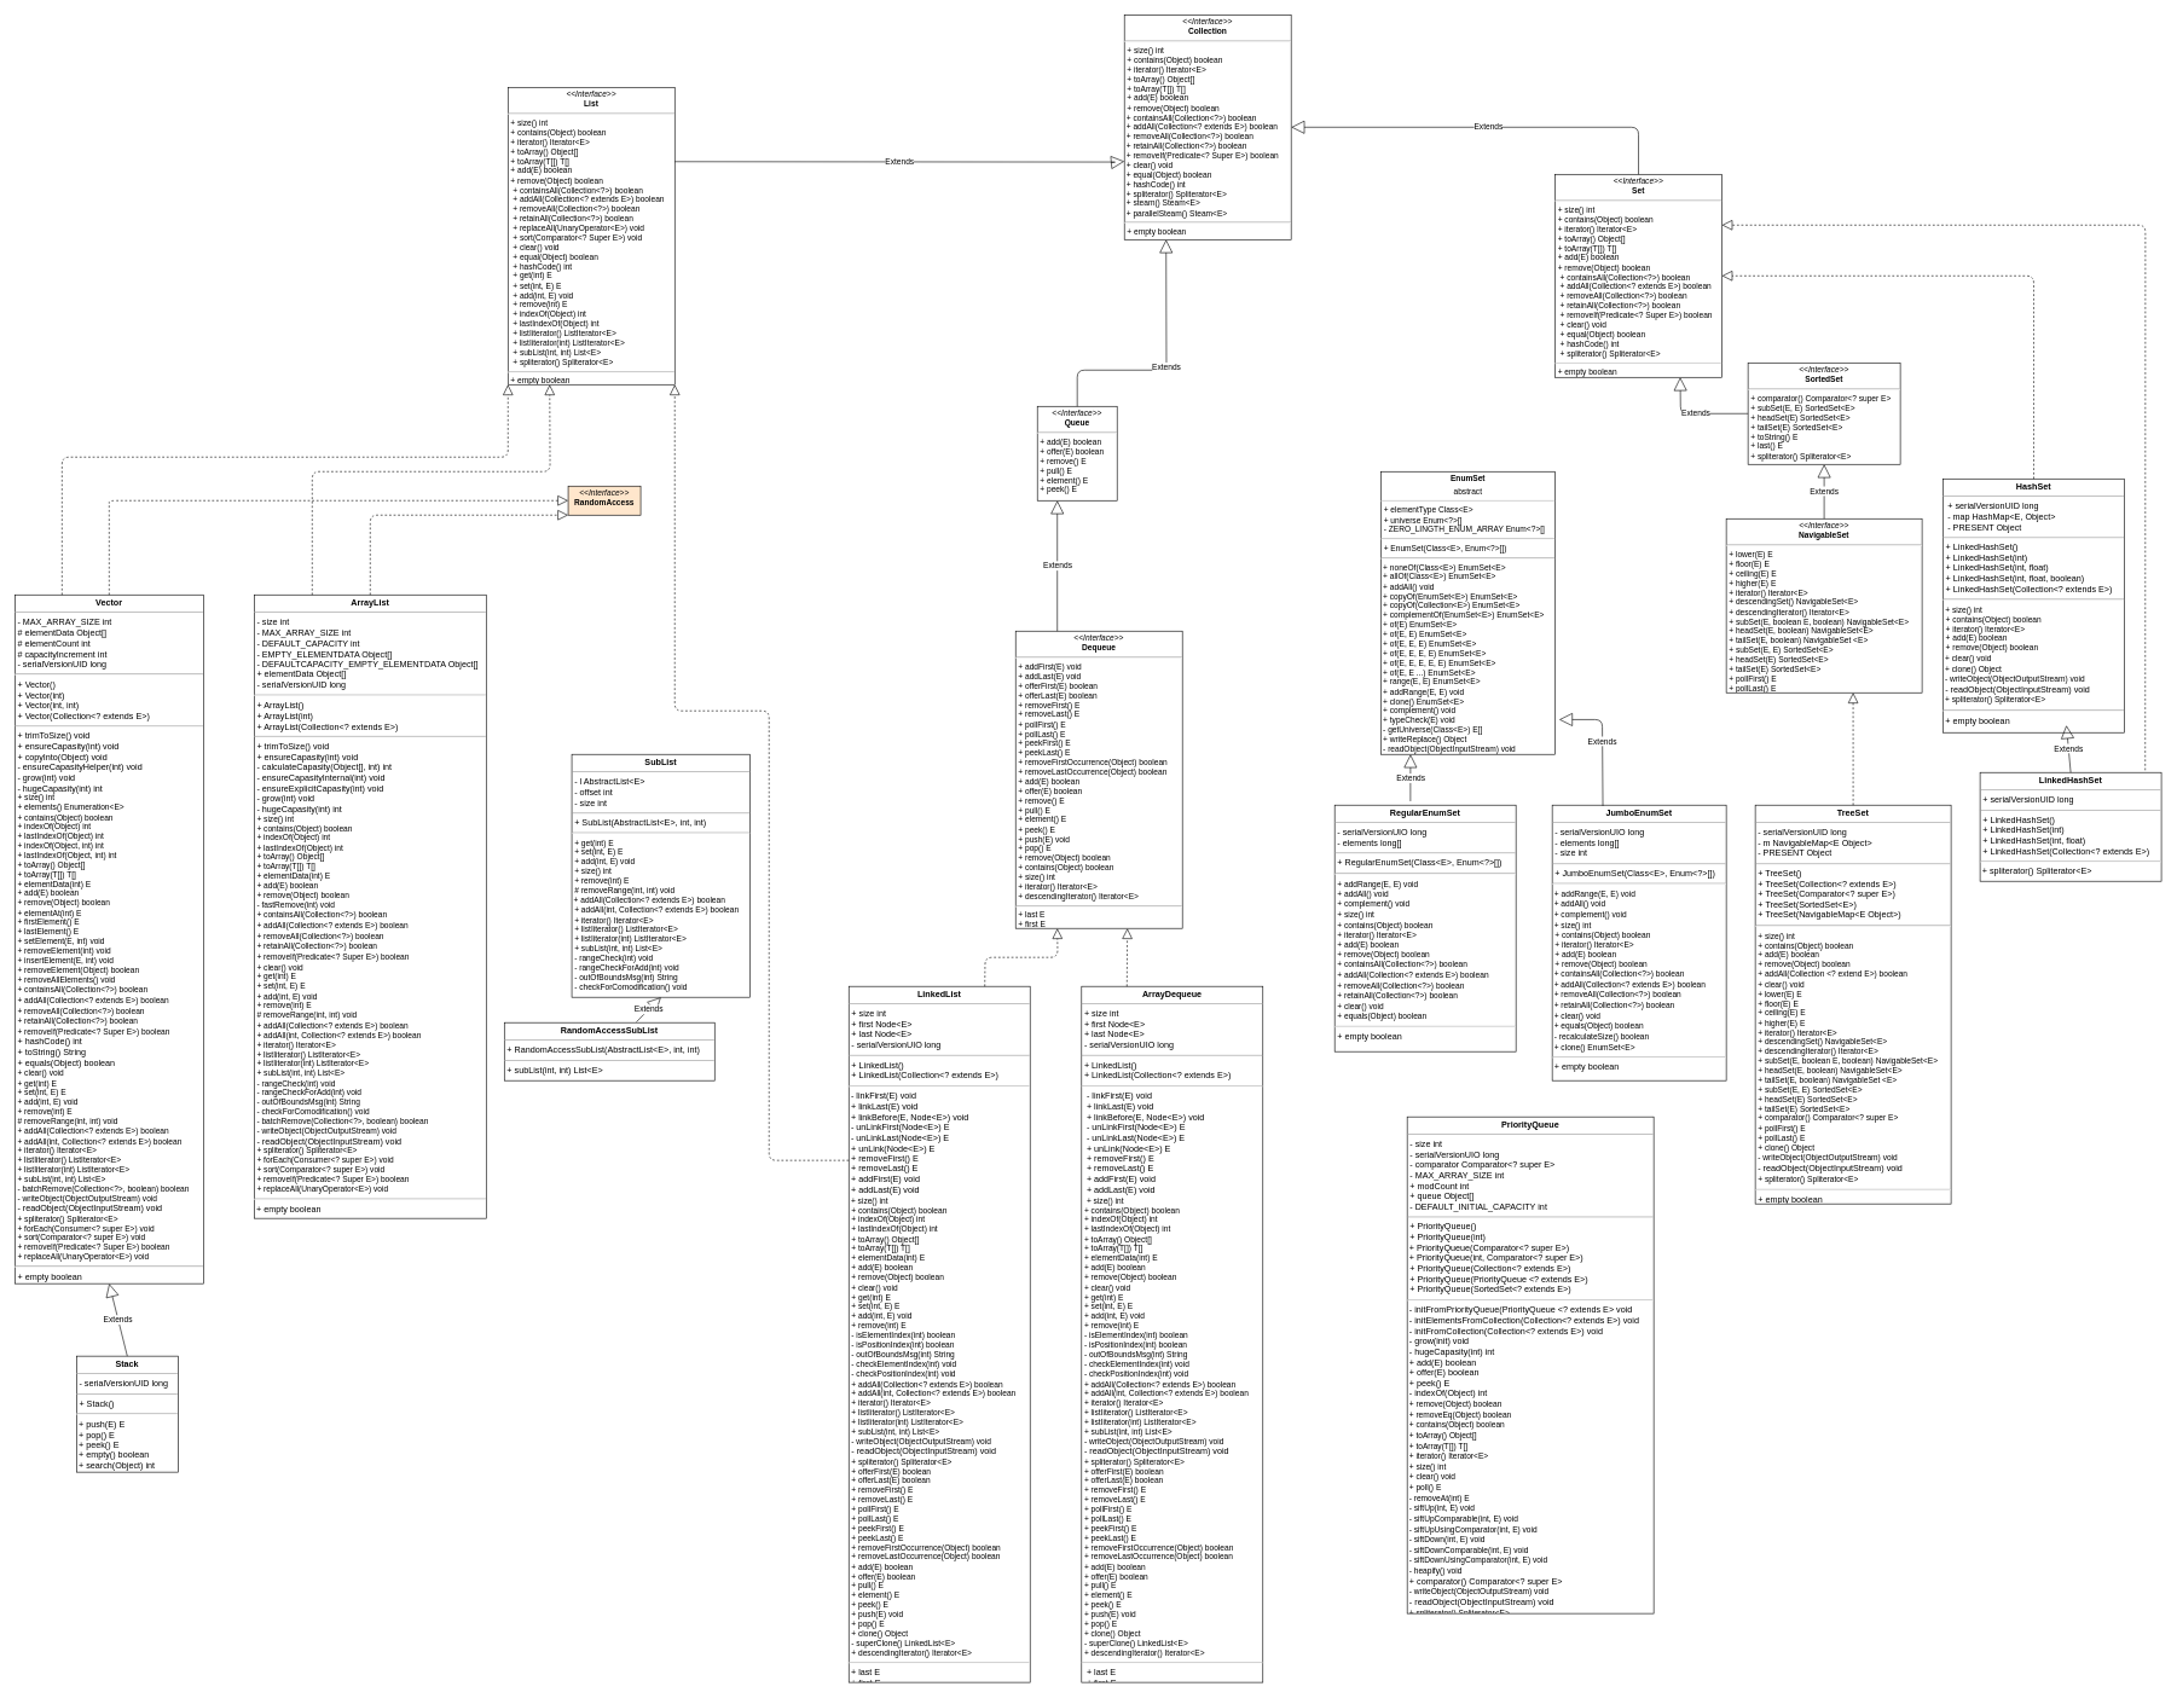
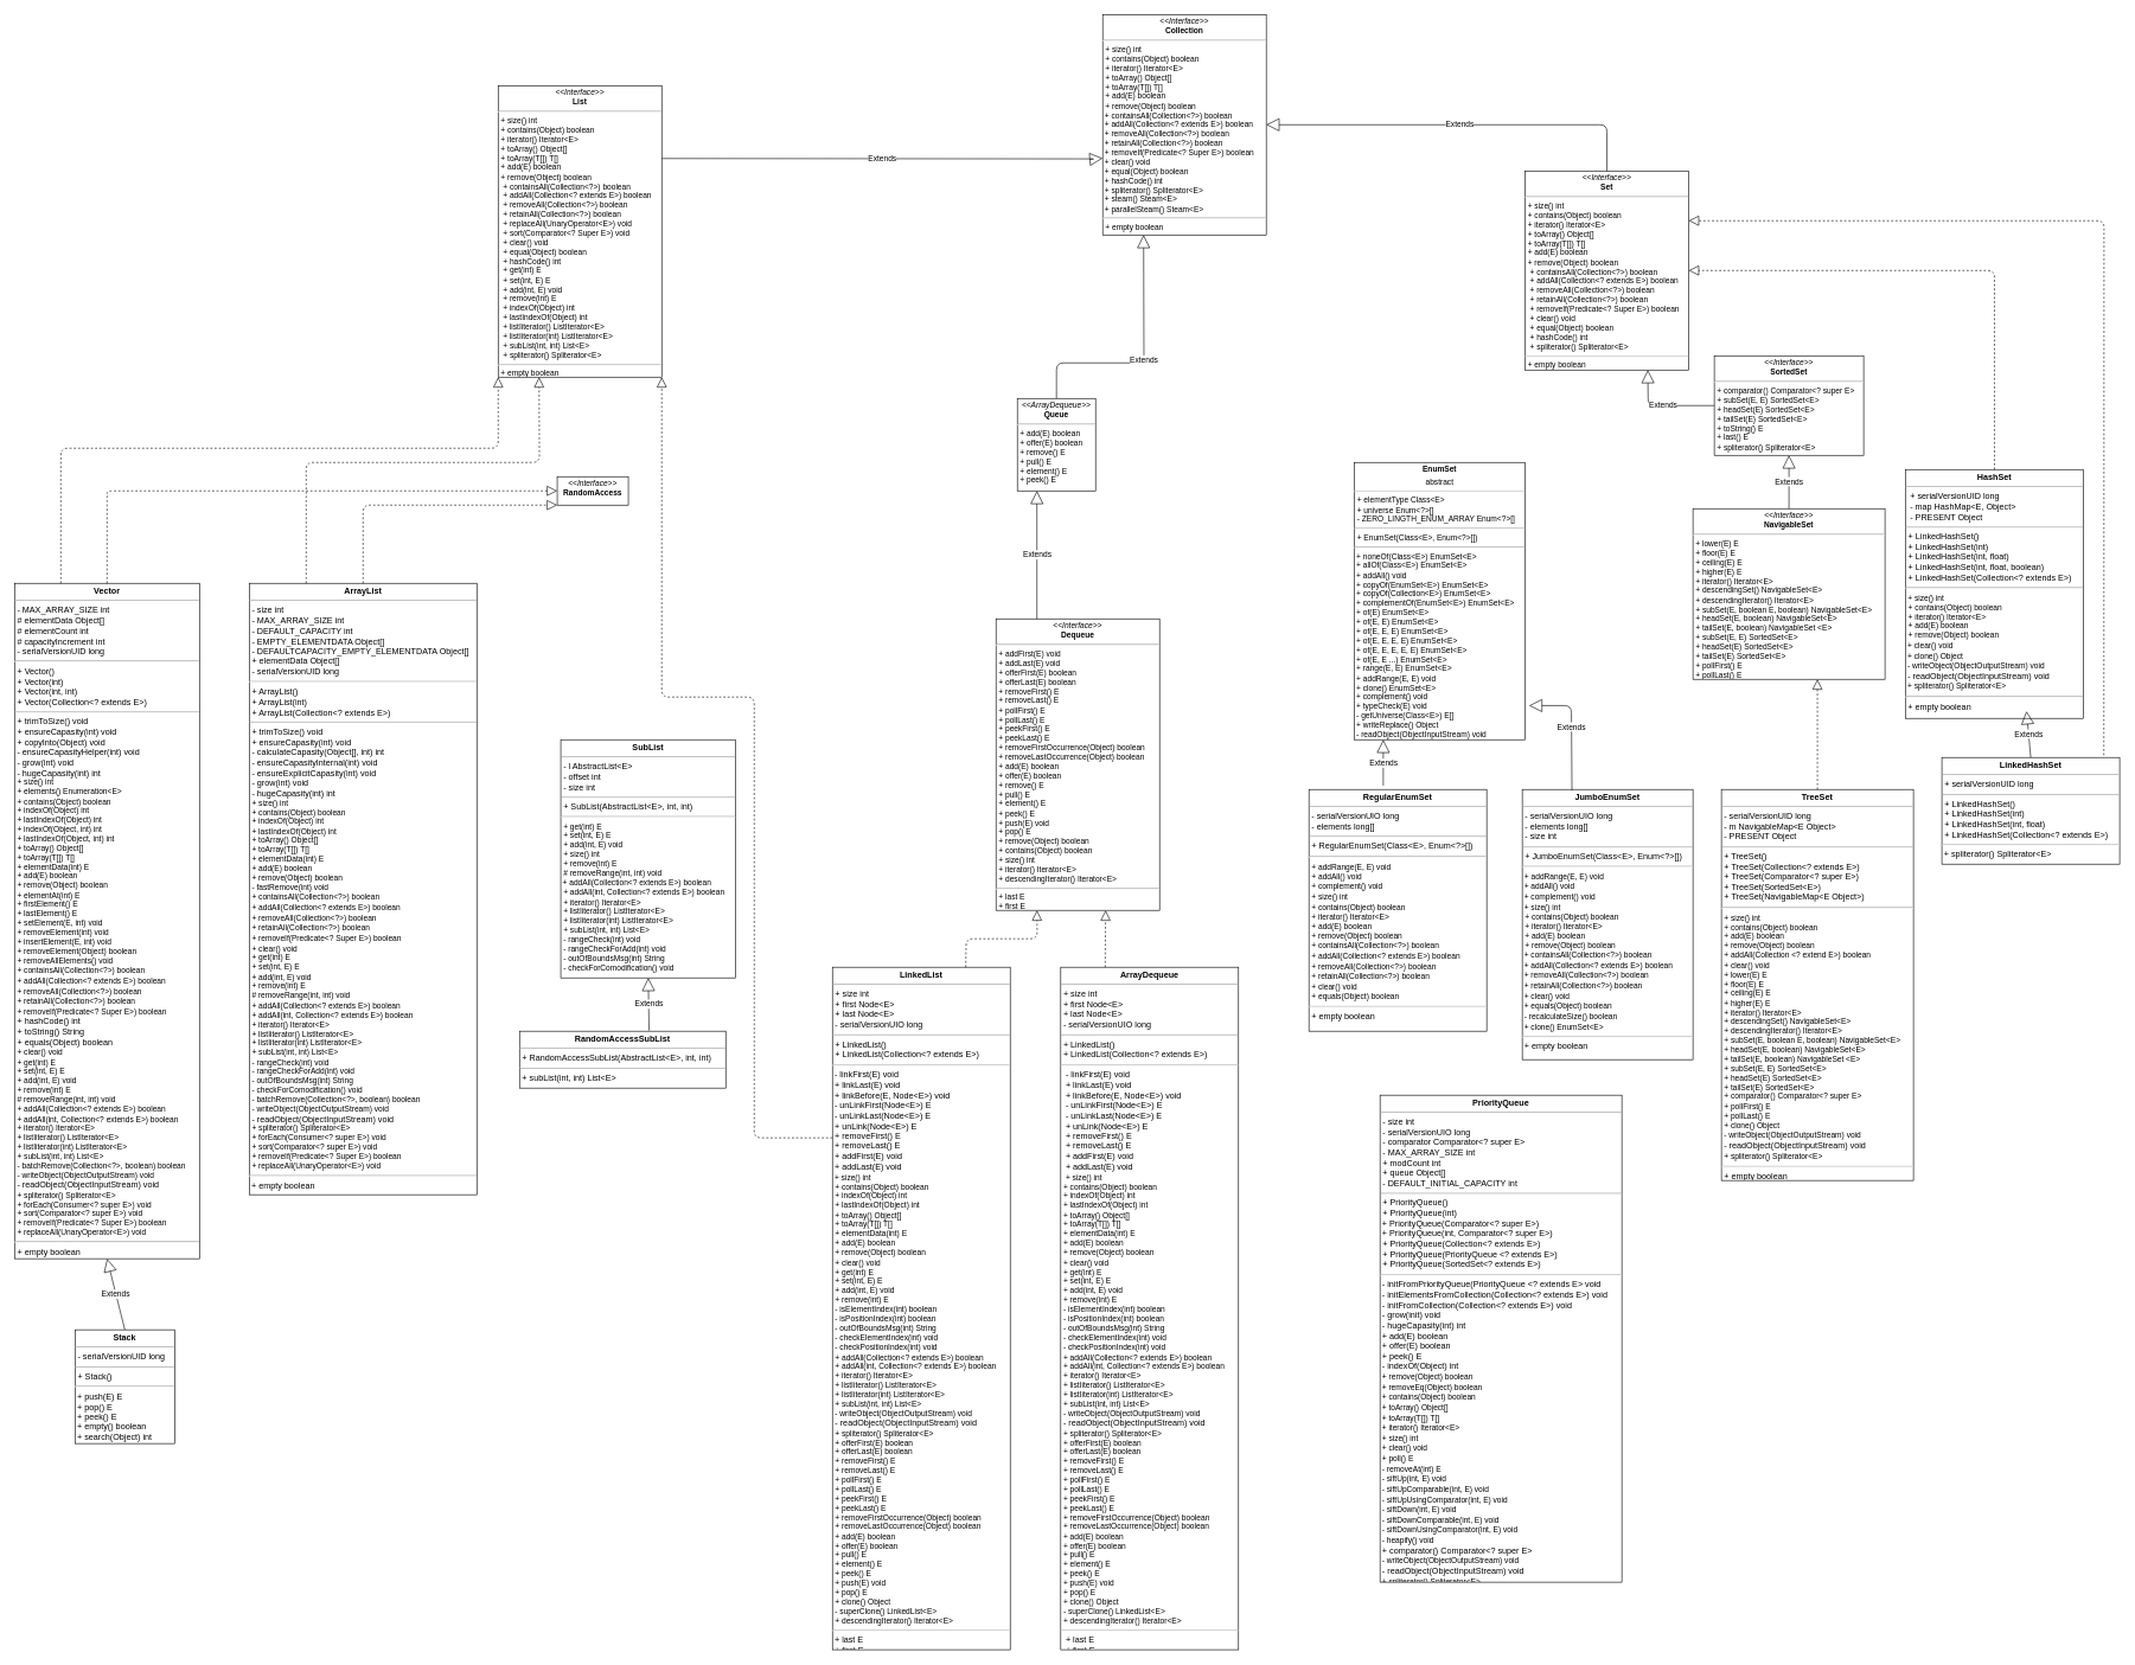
- <mxCell id="7" value="&lt;p style=&quot;margin: 4px 0px 0px ; text-align: center ; font-size: 11px&quot;&gt;&lt;i style=&quot;font-size: 11px&quot;&gt;&amp;lt;&amp;lt;Interface&amp;gt;&amp;gt;&lt;/i&gt;&lt;br style=&quot;font-size: 11px&quot;&gt;&lt;b style=&quot;font-size: 11px&quot;&gt;Queue&lt;/b&gt;&lt;br style=&quot;font-size: 11px&quot;&gt;&lt;/p&gt;&lt;hr style=&quot;font-size: 11px&quot;&gt;&lt;p style=&quot;margin: 0px 0px 0px 4px ; font-size: 11px&quot;&gt;+ add(E) boolean&lt;br style=&quot;font-size: 11px&quot;&gt;+ offer(E) boolean&lt;/p&gt;&lt;p style=&quot;margin: 0px 0px 0px 4px ; font-size: 11px&quot;&gt;+ remove() E&lt;/p&gt;&lt;p style=&quot;margin: 0px 0px 0px 4px ; font-size: 11px&quot;&gt;+ pull() E&lt;br&gt;&lt;/p&gt;&lt;p style=&quot;margin: 0px 0px 0px 4px ; font-size: 11px&quot;&gt;+ element() E&lt;br&gt;&lt;/p&gt;&lt;p style=&quot;margin: 0px 0px 0px 4px ; font-size: 11px&quot;&gt;+ peek() E&lt;br&gt;&lt;/p&gt;" style="verticalAlign=top;align=left;overflow=fill;fontSize=11;fontFamily=Helvetica;html=1;spacingLeft=0;spacingTop=0;spacingBottom=0;" parent="1" vertex="1"><mxGeometry x="1430" y="560" width="110" height="130" as="geometry" /></mxCell>
+ <mxCell id="7" value="&lt;p style=&quot;margin: 4px 0px 0px ; text-align: center ; font-size: 11px&quot;&gt;&lt;i style=&quot;font-size: 11px&quot;&gt;&amp;lt;&amp;lt;ArrayDequeue&amp;gt;&amp;gt;&lt;/i&gt;&lt;br style=&quot;font-size: 11px&quot;&gt;&lt;b style=&quot;font-size: 11px&quot;&gt;Queue&lt;/b&gt;&lt;br style=&quot;font-size: 11px&quot;&gt;&lt;/p&gt;&lt;hr style=&quot;font-size: 11px&quot;&gt;&lt;p style=&quot;margin: 0px 0px 0px 4px ; font-size: 11px&quot;&gt;+ add(E) boolean&lt;br style=&quot;font-size: 11px&quot;&gt;+ offer(E) boolean&lt;/p&gt;&lt;p style=&quot;margin: 0px 0px 0px 4px ; font-size: 11px&quot;&gt;+ remove() E&lt;/p&gt;&lt;p style=&quot;margin: 0px 0px 0px 4px ; font-size: 11px&quot;&gt;+ pull() E&lt;br&gt;&lt;/p&gt;&lt;p style=&quot;margin: 0px 0px 0px 4px ; font-size: 11px&quot;&gt;+ element() E&lt;br&gt;&lt;/p&gt;&lt;p style=&quot;margin: 0px 0px 0px 4px ; font-size: 11px&quot;&gt;+ peek() E&lt;br&gt;&lt;/p&gt;" style="verticalAlign=top;align=left;overflow=fill;fontSize=11;fontFamily=Helvetica;html=1;spacingLeft=0;spacingTop=0;spacingBottom=0;" parent="1" vertex="1"><mxGeometry x="1430" y="560" width="110" height="130" as="geometry" /></mxCell>
- <mxCell id="9" value="&lt;p style=&quot;margin: 4px 0px 0px ; text-align: center ; font-size: 11px&quot;&gt;&lt;i style=&quot;font-size: 11px&quot;&gt;&amp;lt;&amp;lt;Interface&amp;gt;&amp;gt;&lt;/i&gt;&lt;br style=&quot;font-size: 11px&quot;&gt;&lt;b style=&quot;font-size: 11px&quot;&gt;RandomAccess&lt;/b&gt;&lt;/p&gt;" style="verticalAlign=top;align=left;overflow=fill;fontSize=11;fontFamily=Helvetica;html=1;spacingLeft=0;spacingTop=0;spacingBottom=0;fillColor=#ffe6cc;" parent="1" vertex="1"><mxGeometry x="783" y="670" width="100" height="40" as="geometry" /></mxCell>
+ <mxCell id="9" value="&lt;p style=&quot;margin: 4px 0px 0px ; text-align: center ; font-size: 11px&quot;&gt;&lt;i style=&quot;font-size: 11px&quot;&gt;&amp;lt;&amp;lt;Interface&amp;gt;&amp;gt;&lt;/i&gt;&lt;br style=&quot;font-size: 11px&quot;&gt;&lt;b style=&quot;font-size: 11px&quot;&gt;RandomAccess&lt;/b&gt;&lt;/p&gt;" style="verticalAlign=top;align=left;overflow=fill;fontSize=11;fontFamily=Helvetica;html=1;spacingLeft=0;spacingTop=0;spacingBottom=0;" parent="1" vertex="1"><mxGeometry x="783" y="670" width="100" height="40" as="geometry" /></mxCell>
- <mxCell id="19" value="&lt;p style=&quot;margin: 0px ; margin-top: 4px ; text-align: center&quot;&gt;&lt;b&gt;RandomAccessSubList&lt;/b&gt;&lt;/p&gt;&lt;hr size=&quot;1&quot;&gt;&lt;p style=&quot;margin: 0px ; margin-left: 4px&quot;&gt;+ RandomAccessSubList(AbstractList&amp;lt;E&amp;gt;, int, int)&lt;/p&gt;&lt;hr size=&quot;1&quot;&gt;&lt;p style=&quot;margin: 0px ; margin-left: 4px&quot;&gt;+ subList(int, int) List&amp;lt;E&amp;gt;&lt;/p&gt;" style="verticalAlign=top;align=left;overflow=fill;fontSize=12;fontFamily=Helvetica;html=1;" parent="1" vertex="1"><mxGeometry x="695" y="1410" width="290" height="80" as="geometry" /></mxCell>
+ <mxCell id="19" value="&lt;p style=&quot;margin: 0px ; margin-top: 4px ; text-align: center&quot;&gt;&lt;b&gt;RandomAccessSubList&lt;/b&gt;&lt;/p&gt;&lt;hr size=&quot;1&quot;&gt;&lt;p style=&quot;margin: 0px ; margin-left: 4px&quot;&gt;+ RandomAccessSubList(AbstractList&amp;lt;E&amp;gt;, int, int)&lt;/p&gt;&lt;hr size=&quot;1&quot;&gt;&lt;p style=&quot;margin: 0px ; margin-left: 4px&quot;&gt;+ subList(int, int) List&amp;lt;E&amp;gt;&lt;/p&gt;" style="verticalAlign=top;align=left;overflow=fill;fontSize=12;fontFamily=Helvetica;html=1;" parent="1" vertex="1"><mxGeometry x="730" y="1450" width="290" height="80" as="geometry" /></mxCell>
